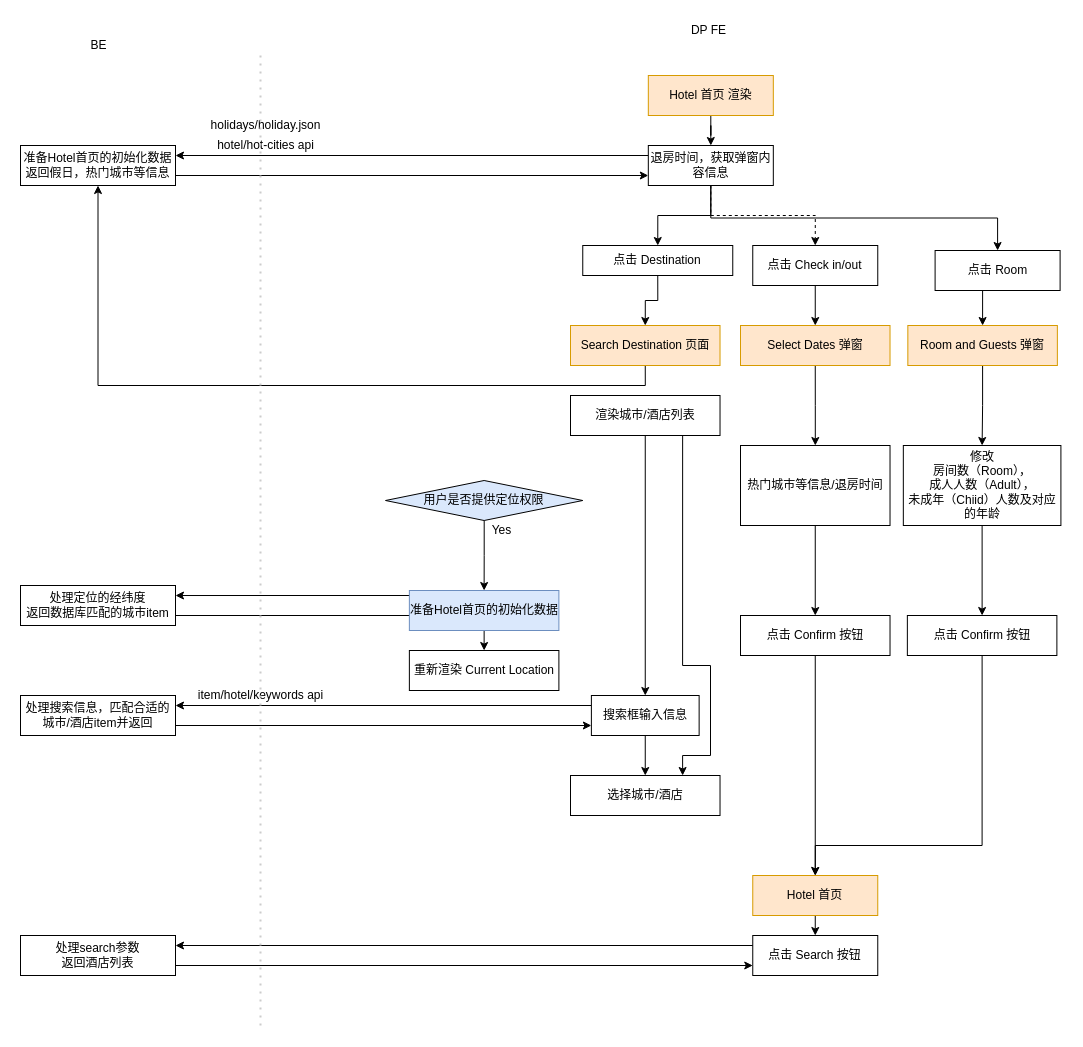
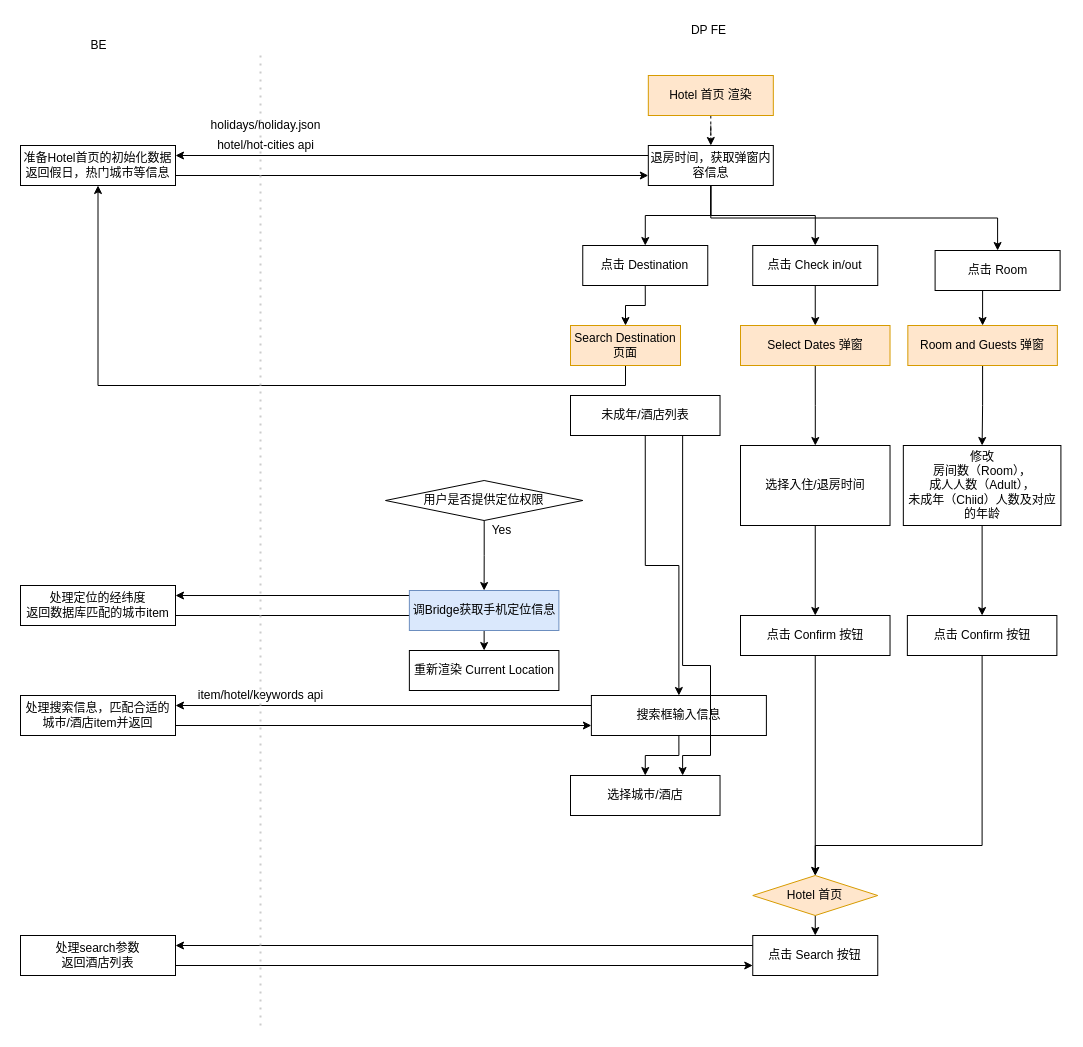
- <mxCell id="3" style="edgeStyle=orthogonalEdgeStyle;rounded=0;orthogonalLoop=1;jettySize=auto;html=1;entryX=0.5;entryY=0;entryDx=0;entryDy=0;" parent="1" source="4" target="9" edge="1"><mxGeometry relative="1" as="geometry" /></mxCell>
+ <mxCell id="3" style="edgeStyle=orthogonalEdgeStyle;rounded=0;orthogonalLoop=1;jettySize=auto;html=1;entryX=0.5;entryY=0;entryDx=0;entryDy=0;dashed=1;" parent="1" source="4" target="9" edge="1"><mxGeometry relative="1" as="geometry" /></mxCell>
- <mxCell id="7" style="edgeStyle=orthogonalEdgeStyle;rounded=0;orthogonalLoop=1;jettySize=auto;html=1;exitX=0.5;exitY=1;exitDx=0;exitDy=0;entryX=0.5;entryY=0;entryDx=0;entryDy=0;dashed=1;" parent="1" source="9" target="15" edge="1"><mxGeometry relative="1" as="geometry" /></mxCell>
+ <mxCell id="7" style="edgeStyle=orthogonalEdgeStyle;rounded=0;orthogonalLoop=1;jettySize=auto;html=1;exitX=0.5;exitY=1;exitDx=0;exitDy=0;entryX=0.5;entryY=0;entryDx=0;entryDy=0;" parent="1" source="9" target="15" edge="1"><mxGeometry relative="1" as="geometry" /></mxCell>
- <mxCell id="13" value="点击 Destination" style="rounded=0;whiteSpace=wrap;html=1;" parent="1" vertex="1"><mxGeometry x="582.26" y="245" width="150" height="30" as="geometry" /></mxCell>
+ <mxCell id="13" value="点击 Destination" style="rounded=0;whiteSpace=wrap;html=1;" parent="1" vertex="1"><mxGeometry x="582.26" y="245" width="125" height="40" as="geometry" /></mxCell>
- <mxCell id="19" value="Search Destination 页面" style="rounded=0;whiteSpace=wrap;html=1;fillColor=#ffe6cc;strokeColor=#d79b00;" parent="1" vertex="1"><mxGeometry x="570" y="325" width="149.52" height="40" as="geometry" /></mxCell>
+ <mxCell id="19" value="Search Destination 页面" style="rounded=0;whiteSpace=wrap;html=1;fillColor=#ffe6cc;strokeColor=#d79b00;" parent="1" vertex="1"><mxGeometry x="570" y="325" width="110" height="40" as="geometry" /></mxCell>
- <mxCell id="27" value="渲染城市/酒店列表" style="rounded=0;whiteSpace=wrap;html=1;" parent="1" vertex="1"><mxGeometry x="570" y="395" width="149.52" height="40" as="geometry" /></mxCell>
+ <mxCell id="27" value="未成年/酒店列表" style="rounded=0;whiteSpace=wrap;html=1;" parent="1" vertex="1"><mxGeometry x="570" y="395" width="149.52" height="40" as="geometry" /></mxCell>
- <mxCell id="37" value="热门城市等信息/退房时间" style="rounded=0;whiteSpace=wrap;html=1;" parent="1" vertex="1"><mxGeometry x="740" y="445" width="149.52" height="80" as="geometry" /></mxCell>
+ <mxCell id="37" value="选择入住/退房时间" style="rounded=0;whiteSpace=wrap;html=1;" parent="1" vertex="1"><mxGeometry x="740" y="445" width="149.52" height="80" as="geometry" /></mxCell>
- <mxCell id="29" value="用户是否提供定位权限" style="rhombus;whiteSpace=wrap;html=1;fillColor=#dae8fc;" parent="1" vertex="1"><mxGeometry x="385" y="480" width="197.26" height="40" as="geometry" /></mxCell>
+ <mxCell id="29" value="用户是否提供定位权限" style="rhombus;whiteSpace=wrap;html=1;" parent="1" vertex="1"><mxGeometry x="385" y="480" width="197.26" height="40" as="geometry" /></mxCell>
- <mxCell id="54" value="准备Hotel首页的初始化数据" style="rounded=0;whiteSpace=wrap;html=1;fillColor=#dae8fc;strokeColor=#6c8ebf;" parent="1" vertex="1"><mxGeometry x="408.87" y="590" width="149.52" height="40" as="geometry" /></mxCell>
+ <mxCell id="54" value="调Bridge获取手机定位信息" style="rounded=0;whiteSpace=wrap;html=1;fillColor=#dae8fc;strokeColor=#6c8ebf;" parent="1" vertex="1"><mxGeometry x="408.87" y="590" width="149.52" height="40" as="geometry" /></mxCell>
- <mxCell id="24" value="搜索框输入信息" style="rounded=0;whiteSpace=wrap;html=1;" parent="1" vertex="1"><mxGeometry x="590.89" y="695" width="107.74" height="40" as="geometry" /></mxCell>
+ <mxCell id="24" value="搜索框输入信息" style="rounded=0;whiteSpace=wrap;html=1;" parent="1" vertex="1"><mxGeometry x="590.89" y="695" width="175" height="40" as="geometry" /></mxCell>
- <mxCell id="33" value="Hotel 首页" style="rounded=0;whiteSpace=wrap;html=1;fillColor=#ffe6cc;strokeColor=#d79b00;" parent="1" vertex="1"><mxGeometry x="752.26" y="875" width="125" height="40" as="geometry" /></mxCell>
+ <mxCell id="33" value="Hotel 首页" style="rhombus;whiteSpace=wrap;html=1;fillColor=#ffe6cc;strokeColor=#d79b00;" parent="1" vertex="1"><mxGeometry x="752.26" y="875" width="125" height="40" as="geometry" /></mxCell>
